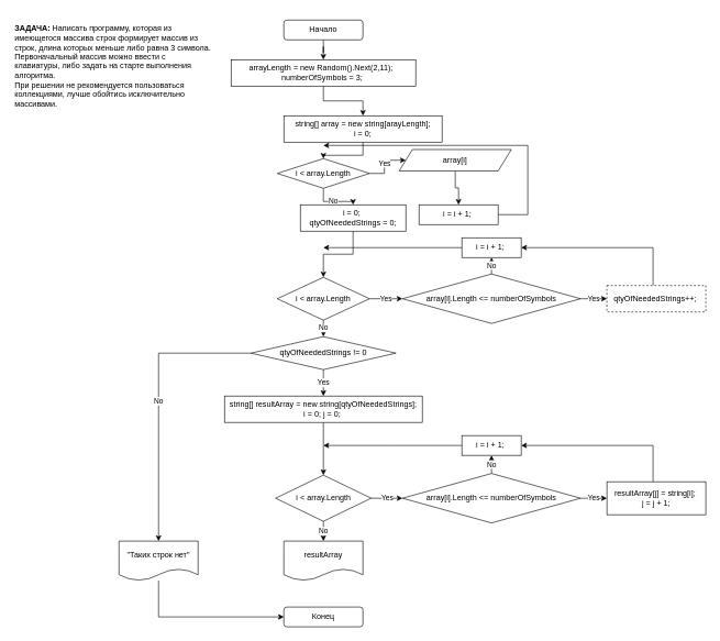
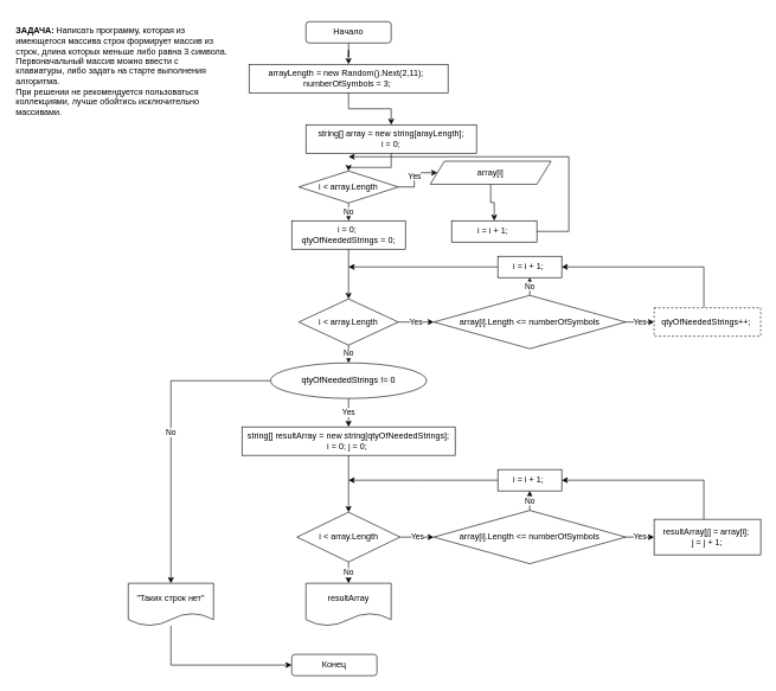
- <mxCell id="17" value="i = 0;&amp;nbsp;&lt;br&gt;qtyOfNeededStrings = 0;" style="rounded=0;whiteSpace=wrap;html=1;" vertex="1" parent="1"><mxGeometry x="455" y="310" width="160" height="40" as="geometry" /></mxCell>
+ <mxCell id="17" value="i = 0;&amp;nbsp;&lt;br&gt;qtyOfNeededStrings = 0;" style="rounded=0;whiteSpace=wrap;html=1;" vertex="1" parent="1"><mxGeometry x="410" y="310" width="160" height="40" as="geometry" /></mxCell>
- <mxCell id="43" value="&lt;span style=&quot;color: rgb(0, 0, 0); font-family: Helvetica; font-size: 12px; font-style: normal; font-variant-ligatures: normal; font-variant-caps: normal; font-weight: 400; letter-spacing: normal; orphans: 2; text-align: center; text-indent: 0px; text-transform: none; widows: 2; word-spacing: 0px; -webkit-text-stroke-width: 0px; background-color: rgb(248, 249, 250); text-decoration-thickness: initial; text-decoration-style: initial; text-decoration-color: initial; float: none; display: inline !important;&quot;&gt;qtyOfNeededStrings != 0&lt;/span&gt;" style="rhombus;whiteSpace=wrap;html=1;" vertex="1" parent="1"><mxGeometry x="380" y="510" width="220" height="50" as="geometry" /></mxCell>
+ <mxCell id="43" value="&lt;span style=&quot;color: rgb(0, 0, 0); font-family: Helvetica; font-size: 12px; font-style: normal; font-variant-ligatures: normal; font-variant-caps: normal; font-weight: 400; letter-spacing: normal; orphans: 2; text-align: center; text-indent: 0px; text-transform: none; widows: 2; word-spacing: 0px; -webkit-text-stroke-width: 0px; background-color: rgb(248, 249, 250); text-decoration-thickness: initial; text-decoration-style: initial; text-decoration-color: initial; float: none; display: inline !important;&quot;&gt;qtyOfNeededStrings != 0&lt;/span&gt;" style="ellipse;whiteSpace=wrap;html=1;" vertex="1" parent="1"><mxGeometry x="380" y="510" width="220" height="50" as="geometry" /></mxCell>
- <mxCell id="39" value="resultArray[j] = string[i];&amp;nbsp;&lt;br&gt;j = j + 1;" style="rounded=0;whiteSpace=wrap;html=1;" vertex="1" parent="1"><mxGeometry x="920" y="730" width="150" height="50" as="geometry" /></mxCell>
+ <mxCell id="39" value="resultArray[j] = array[i];&amp;nbsp;&lt;br&gt;j = j + 1;" style="rounded=0;whiteSpace=wrap;html=1;" vertex="1" parent="1"><mxGeometry x="920" y="730" width="150" height="50" as="geometry" /></mxCell>
- <mxCell id="45" value="Конец" style="rounded=1;whiteSpace=wrap;html=1;" vertex="1" parent="1"><mxGeometry x="430" y="920" width="120" height="30" as="geometry" /></mxCell>
+ <mxCell id="45" value="Конец" style="rounded=1;whiteSpace=wrap;html=1;" vertex="1" parent="1"><mxGeometry x="410" y="920" width="120" height="30" as="geometry" /></mxCell>
